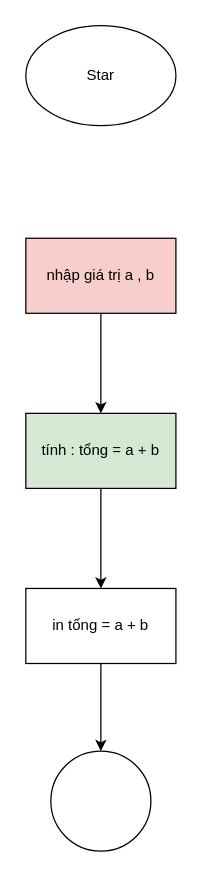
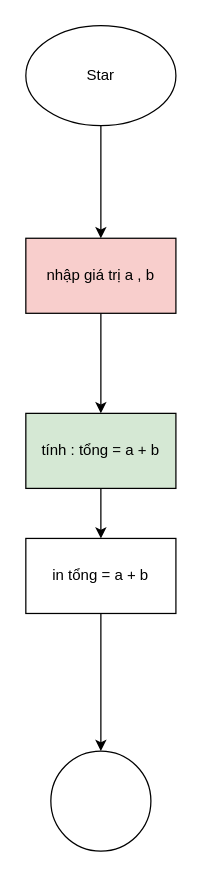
+ <mxCell id="2" value="" style="edgeStyle=orthogonalEdgeStyle;rounded=0;orthogonalLoop=1;jettySize=auto;html=1;" edge="1" parent="1" source="3" target="5"><mxGeometry relative="1" as="geometry" /></mxCell>
- <mxCell id="9" value="in tổng = a + b" style="whiteSpace=wrap;html=1;" vertex="1" parent="1"><mxGeometry x="20" y="470" width="120" height="60" as="geometry" /></mxCell>
+ <mxCell id="9" value="in tổng = a + b" style="whiteSpace=wrap;html=1;" vertex="1" parent="1"><mxGeometry x="20" y="430" width="120" height="60" as="geometry" /></mxCell>
